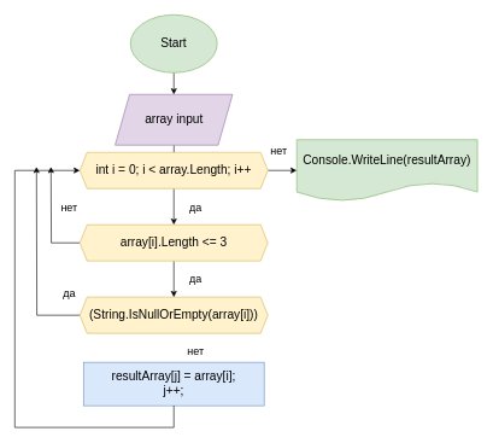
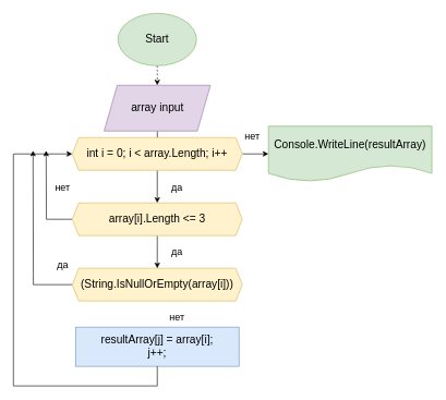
- <mxCell id="2" style="edgeStyle=orthogonalEdgeStyle;rounded=0;orthogonalLoop=1;jettySize=auto;html=1;exitX=0.5;exitY=1;exitDx=0;exitDy=0;entryX=0.5;entryY=0;entryDx=0;entryDy=0;" edge="1" parent="1" source="3" target="5"><mxGeometry relative="1" as="geometry" /></mxCell>
+ <mxCell id="2" style="edgeStyle=orthogonalEdgeStyle;rounded=0;orthogonalLoop=1;jettySize=auto;html=1;exitX=0.5;exitY=1;exitDx=0;exitDy=0;entryX=0.5;entryY=0;entryDx=0;entryDy=0;dashed=1;" edge="1" parent="1" source="3" target="5"><mxGeometry relative="1" as="geometry" /></mxCell>
